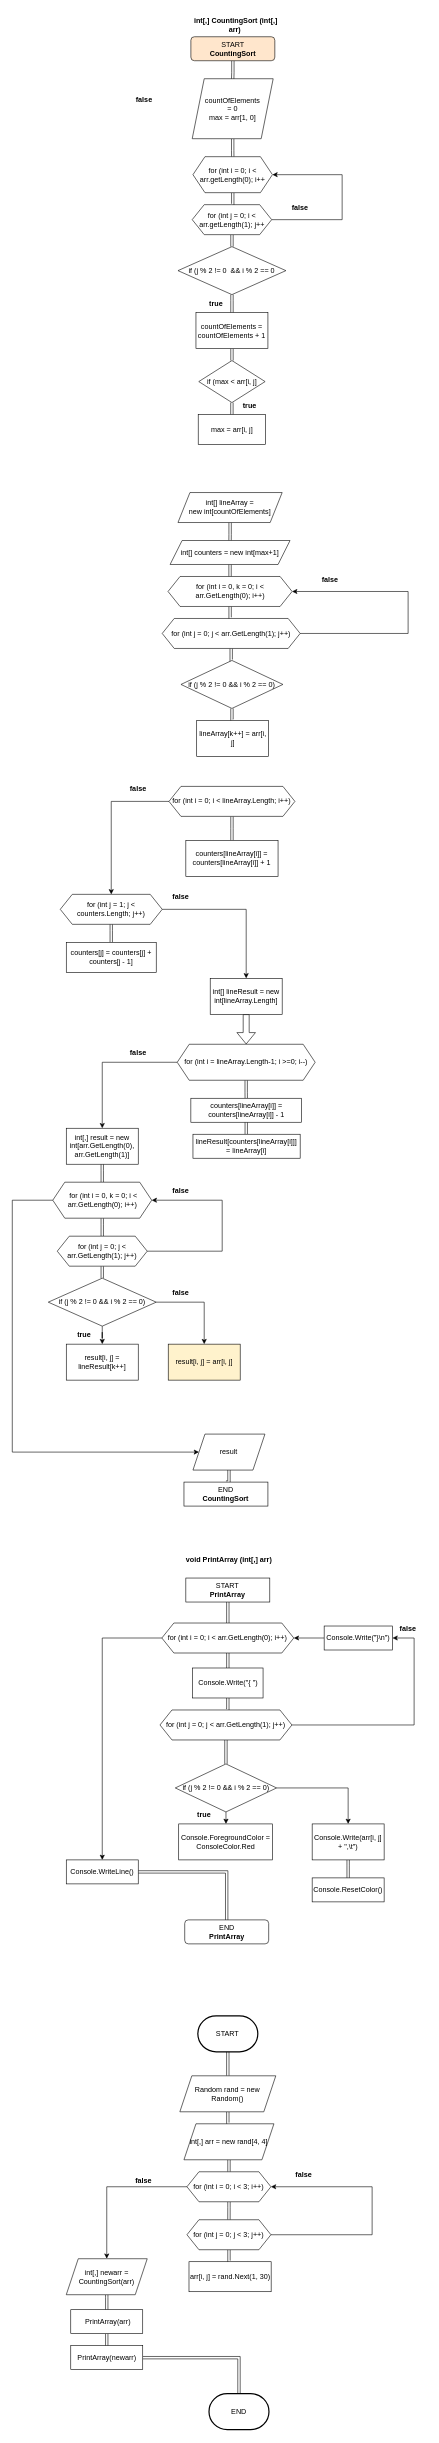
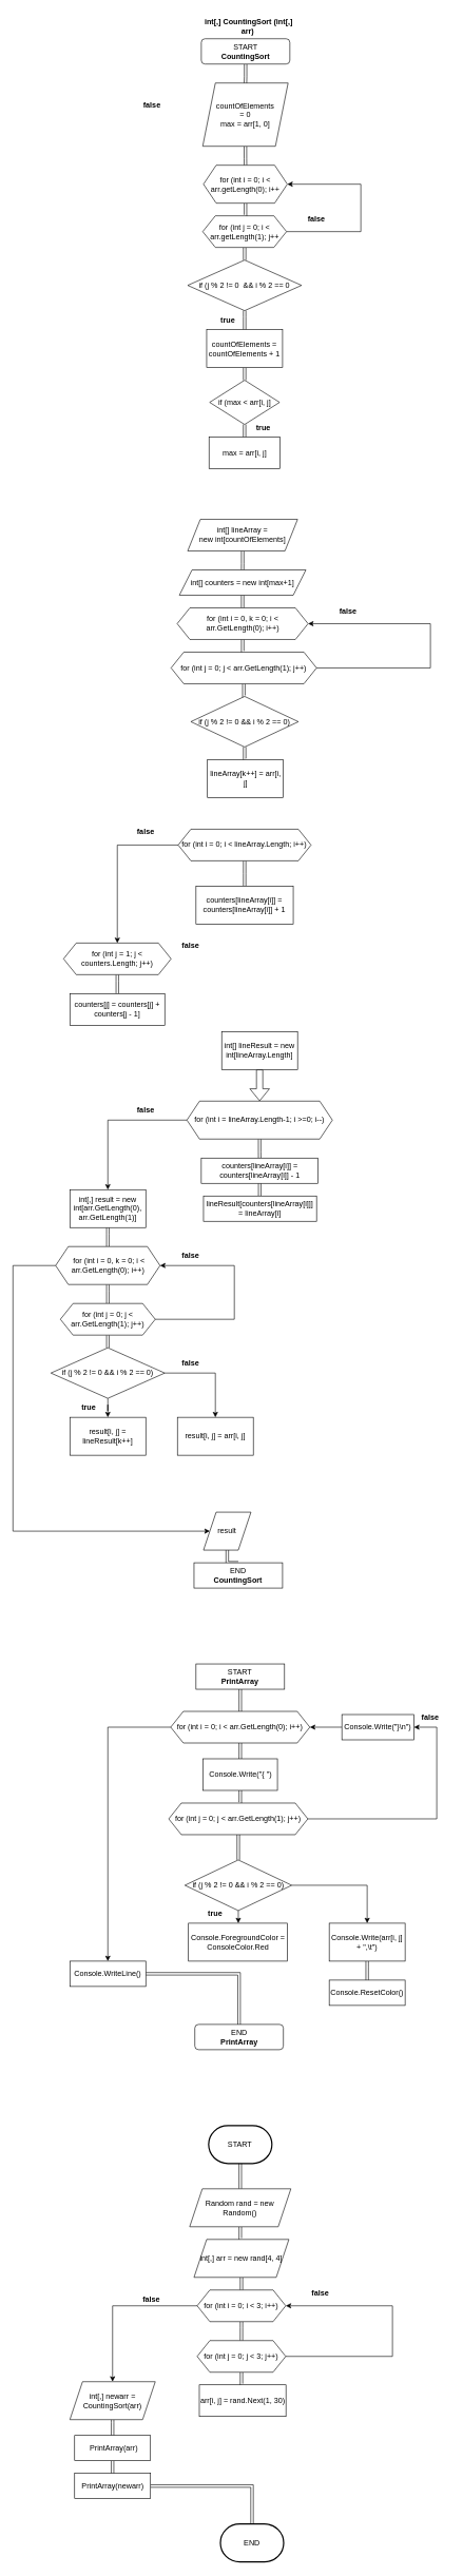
- <mxCell id="72" value="START&lt;br&gt;&lt;b&gt;CountingSort&lt;/b&gt;" style="rounded=1;whiteSpace=wrap;html=1;fillColor=#ffe6cc;" vertex="1" parent="1"><mxGeometry x="317.75" y="60" width="140" height="40" as="geometry" /></mxCell>
+ <mxCell id="72" value="START&lt;br&gt;&lt;b&gt;CountingSort&lt;/b&gt;" style="rounded=1;whiteSpace=wrap;html=1;" vertex="1" parent="1"><mxGeometry x="317.75" y="60" width="140" height="40" as="geometry" /></mxCell>
- <mxCell id="39" style="edgeStyle=orthogonalEdgeStyle;rounded=0;orthogonalLoop=1;jettySize=auto;html=1;entryX=0.5;entryY=0;entryDx=0;entryDy=0;" edge="1" parent="1" source="40" target="43"><mxGeometry relative="1" as="geometry" /></mxCell>
- <mxCell id="66" value="result[i, j] = arr[i, j]" style="rounded=0;whiteSpace=wrap;html=1;fillColor=#fff2cc;" vertex="1" parent="1"><mxGeometry x="280" y="2240" width="120" height="60" as="geometry" /></mxCell>
+ <mxCell id="66" value="result[i, j] = arr[i, j]" style="rounded=0;whiteSpace=wrap;html=1;" vertex="1" parent="1"><mxGeometry x="280" y="2240" width="120" height="60" as="geometry" /></mxCell>
- <mxCell id="69" value="result" style="shape=parallelogram;perimeter=parallelogramPerimeter;whiteSpace=wrap;html=1;fixedSize=1;rounded=0;" vertex="1" parent="1"><mxGeometry x="321.25" y="2390" width="120" height="60" as="geometry" /></mxCell>
+ <mxCell id="69" value="result" style="shape=parallelogram;perimeter=parallelogramPerimeter;whiteSpace=wrap;html=1;fixedSize=1;rounded=0;" vertex="1" parent="1"><mxGeometry x="321.25" y="2390" width="75" height="60" as="geometry" /></mxCell>
- <mxCell id="74" value="&lt;b&gt;void PrintArray (int[,] arr)&lt;/b&gt;" style="text;html=1;strokeColor=none;fillColor=none;align=center;verticalAlign=middle;whiteSpace=wrap;rounded=0;" vertex="1" parent="1"><mxGeometry x="292.75" y="2590" width="177" height="20" as="geometry" /></mxCell>
